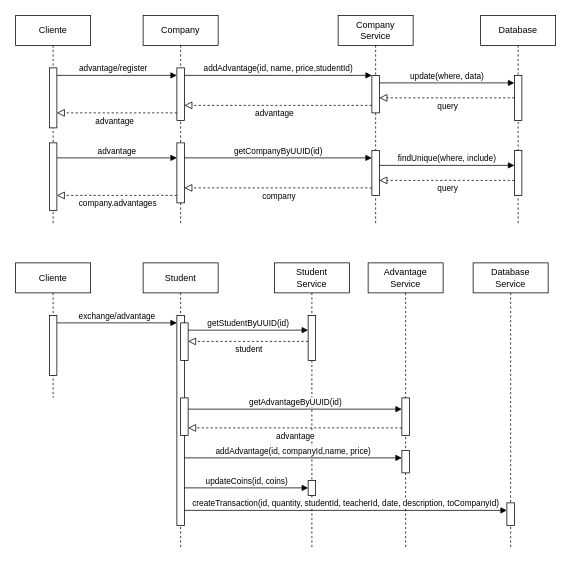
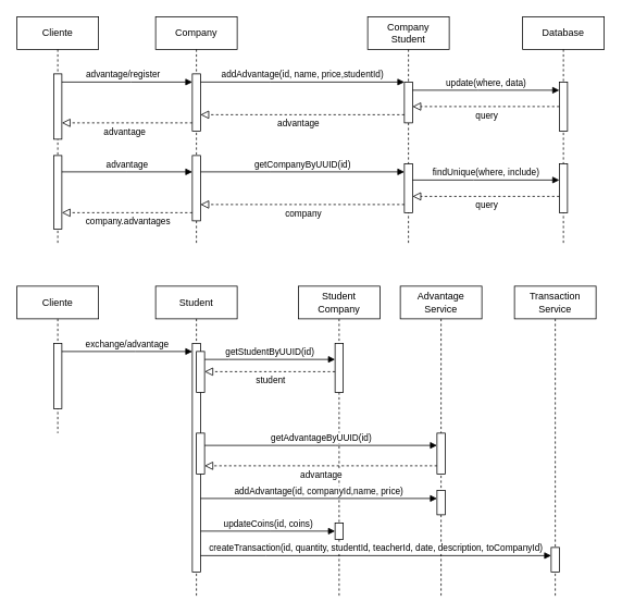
- <mxCell id="4" value="Company&lt;br&gt;Service" style="shape=umlLifeline;perimeter=lifelinePerimeter;whiteSpace=wrap;html=1;container=0;dropTarget=0;collapsible=0;recursiveResize=0;outlineConnect=0;portConstraint=eastwest;newEdgeStyle={&quot;edgeStyle&quot;:&quot;elbowEdgeStyle&quot;,&quot;elbow&quot;:&quot;vertical&quot;,&quot;curved&quot;:0,&quot;rounded&quot;:0};" parent="1" vertex="1"><mxGeometry x="450" y="20" width="100" height="280" as="geometry" /></mxCell>
+ <mxCell id="4" value="Company&lt;br&gt;Student" style="shape=umlLifeline;perimeter=lifelinePerimeter;whiteSpace=wrap;html=1;container=0;dropTarget=0;collapsible=0;recursiveResize=0;outlineConnect=0;portConstraint=eastwest;newEdgeStyle={&quot;edgeStyle&quot;:&quot;elbowEdgeStyle&quot;,&quot;elbow&quot;:&quot;vertical&quot;,&quot;curved&quot;:0,&quot;rounded&quot;:0};" parent="1" vertex="1"><mxGeometry x="450" y="20" width="100" height="280" as="geometry" /></mxCell>
- <mxCell id="38" value="Student&lt;br&gt;Service" style="shape=umlLifeline;perimeter=lifelinePerimeter;whiteSpace=wrap;html=1;container=0;dropTarget=0;collapsible=0;recursiveResize=0;outlineConnect=0;portConstraint=eastwest;newEdgeStyle={&quot;edgeStyle&quot;:&quot;elbowEdgeStyle&quot;,&quot;elbow&quot;:&quot;vertical&quot;,&quot;curved&quot;:0,&quot;rounded&quot;:0};" vertex="1" parent="1"><mxGeometry x="365" y="350" width="100" height="380" as="geometry" /></mxCell>
+ <mxCell id="38" value="Student&lt;br&gt;Company" style="shape=umlLifeline;perimeter=lifelinePerimeter;whiteSpace=wrap;html=1;container=0;dropTarget=0;collapsible=0;recursiveResize=0;outlineConnect=0;portConstraint=eastwest;newEdgeStyle={&quot;edgeStyle&quot;:&quot;elbowEdgeStyle&quot;,&quot;elbow&quot;:&quot;vertical&quot;,&quot;curved&quot;:0,&quot;rounded&quot;:0};" vertex="1" parent="1"><mxGeometry x="365" y="350" width="100" height="380" as="geometry" /></mxCell>
- <mxCell id="54" value="Database&lt;br&gt;Service" style="shape=umlLifeline;perimeter=lifelinePerimeter;whiteSpace=wrap;html=1;container=0;dropTarget=0;collapsible=0;recursiveResize=0;outlineConnect=0;portConstraint=eastwest;newEdgeStyle={&quot;edgeStyle&quot;:&quot;elbowEdgeStyle&quot;,&quot;elbow&quot;:&quot;vertical&quot;,&quot;curved&quot;:0,&quot;rounded&quot;:0};" vertex="1" parent="1"><mxGeometry x="630" y="350" width="100" height="380" as="geometry" /></mxCell>
+ <mxCell id="54" value="Transaction&lt;br&gt;Service" style="shape=umlLifeline;perimeter=lifelinePerimeter;whiteSpace=wrap;html=1;container=0;dropTarget=0;collapsible=0;recursiveResize=0;outlineConnect=0;portConstraint=eastwest;newEdgeStyle={&quot;edgeStyle&quot;:&quot;elbowEdgeStyle&quot;,&quot;elbow&quot;:&quot;vertical&quot;,&quot;curved&quot;:0,&quot;rounded&quot;:0};" vertex="1" parent="1"><mxGeometry x="630" y="350" width="100" height="380" as="geometry" /></mxCell>
